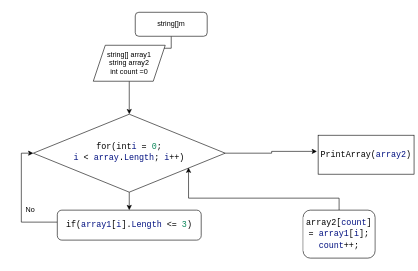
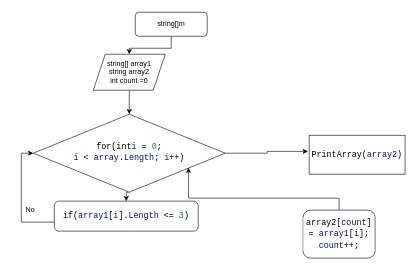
- <mxCell id="12" value="string[] array1&lt;br&gt;string array2&lt;br&gt;int count =0" style="shape=parallelogram;perimeter=parallelogramPerimeter;whiteSpace=wrap;html=1;fixedSize=1;" vertex="1" parent="1"><mxGeometry x="155" y="75" width="120" height="60" as="geometry" /></mxCell>
+ <mxCell id="12" value="string[] array1&lt;br&gt;string array2&lt;br&gt;int count =0" style="shape=parallelogram;perimeter=parallelogramPerimeter;whiteSpace=wrap;html=1;fixedSize=1;" vertex="1" parent="1"><mxGeometry x="155" y="90" width="120" height="60" as="geometry" /></mxCell>
- <mxCell id="13" value="&lt;div style=&quot;background-color: rgb(255, 255, 255); font-family: Consolas, &amp;quot;Courier New&amp;quot;, monospace; font-size: 14px; line-height: 19px;&quot;&gt;PrintArray(&lt;span style=&quot;color: #001080;&quot;&gt;array2&lt;/span&gt;)&lt;/div&gt;" style="rounded=0;whiteSpace=wrap;html=1;" vertex="1" parent="1"><mxGeometry x="530" y="225" width="160" height="65" as="geometry" /></mxCell>
+ <mxCell id="13" value="&lt;div style=&quot;background-color: rgb(255, 255, 255); font-family: Consolas, &amp;quot;Courier New&amp;quot;, monospace; font-size: 14px; line-height: 19px;&quot;&gt;PrintArray(&lt;span style=&quot;color: #001080;&quot;&gt;array2&lt;/span&gt;)&lt;/div&gt;" style="rounded=0;whiteSpace=wrap;html=1;" vertex="1" parent="1"><mxGeometry x="515" y="225" width="160" height="65" as="geometry" /></mxCell>
- <mxCell id="8" value="&lt;div style=&quot;background-color: rgb(255, 255, 255); font-family: Consolas, &amp;quot;Courier New&amp;quot;, monospace; font-size: 14px; line-height: 19px;&quot;&gt;if(&lt;span style=&quot;color: #001080;&quot;&gt;array1&lt;/span&gt;[&lt;span style=&quot;color: #001080;&quot;&gt;i&lt;/span&gt;].&lt;span style=&quot;color: #001080;&quot;&gt;Length&lt;/span&gt; &amp;lt;= &lt;span style=&quot;color: #098658;&quot;&gt;3&lt;/span&gt;)&lt;/div&gt;" style="rounded=1;whiteSpace=wrap;html=1;fontSize=12;glass=0;strokeWidth=1;shadow=0;" vertex="1" parent="1"><mxGeometry x="95" y="350" width="240" height="50" as="geometry" /></mxCell>
+ <mxCell id="8" value="&lt;div style=&quot;background-color: rgb(255, 255, 255); font-family: Consolas, &amp;quot;Courier New&amp;quot;, monospace; font-size: 14px; line-height: 19px;&quot;&gt;if(&lt;span style=&quot;color: #001080;&quot;&gt;array1&lt;/span&gt;[&lt;span style=&quot;color: #001080;&quot;&gt;i&lt;/span&gt;].&lt;span style=&quot;color: #001080;&quot;&gt;Length&lt;/span&gt; &amp;lt;= &lt;span style=&quot;color: #098658;&quot;&gt;3&lt;/span&gt;)&lt;/div&gt;" style="rounded=1;whiteSpace=wrap;html=1;fontSize=12;glass=0;strokeWidth=1;shadow=0;" vertex="1" parent="1"><mxGeometry x="90" y="335" width="240" height="50" as="geometry" /></mxCell>
